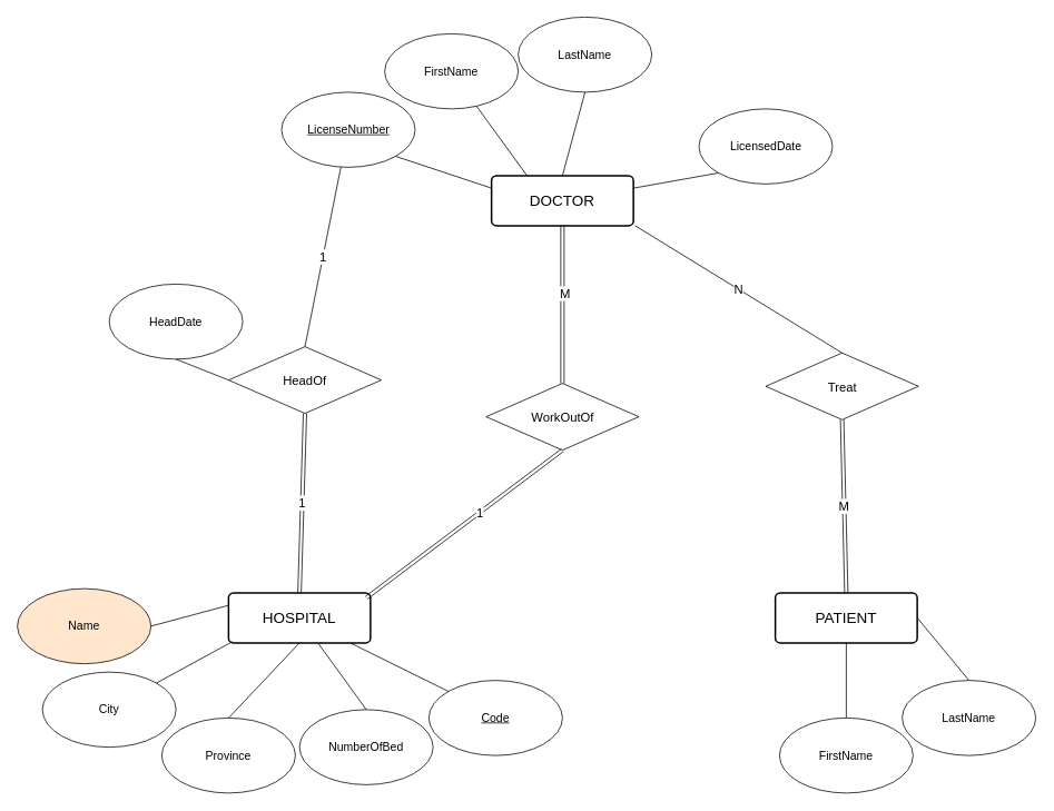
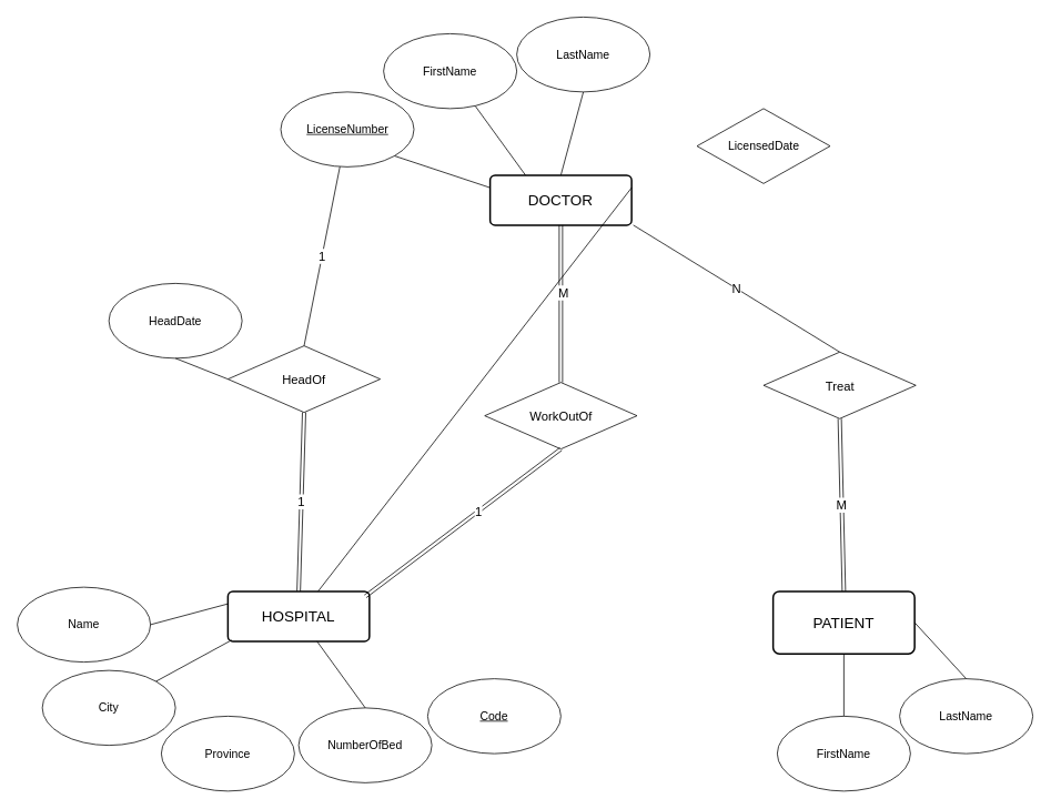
- <mxCell id="11" value="&lt;font style=&quot;font-size: 14px&quot;&gt;LicensedDate&lt;/font&gt;" parent="1" vertex="1" style="ellipse;whiteSpace=wrap;html=1;"><mxGeometry as="geometry" height="90" width="160" x="836.5" y="130" /></mxCell>
+ <mxCell id="11" value="&lt;font style=&quot;font-size: 14px&quot;&gt;LicensedDate&lt;/font&gt;" parent="1" vertex="1" style="rhombus;whiteSpace=wrap;html=1;"><mxGeometry as="geometry" height="90" width="160" x="836.5" y="130" /></mxCell>
- <mxCell id="12" source="2" value="" parent="1" style="endArrow=none;html=1;entryX=0;entryY=1;entryDx=0;entryDy=0;exitX=1;exitY=0.25;exitDx=0;exitDy=0;" edge="1" target="11"><mxGeometry as="geometry" height="50" width="50" relative="1"><mxPoint as="sourcePoint" x="878" y="230" /><mxPoint as="targetPoint" x="928" y="180" /></mxGeometry></mxCell>
+ <mxCell id="12" source="2" value="" parent="1" style="endArrow=none;html=1;exitX=1;exitY=0.25;exitDx=0;exitDy=0;" edge="1" target="3"><mxGeometry as="geometry" height="50" width="50" relative="1"><mxPoint as="sourcePoint" x="878" y="230" /><mxPoint as="targetPoint" x="928" y="180" /></mxGeometry></mxCell>
- <mxCell id="4" value="&lt;font style=&quot;font-size: 18px&quot;&gt;PATIENT&lt;/font&gt;" parent="1" vertex="1" style="strokeWidth=2;rounded=1;arcSize=10;whiteSpace=wrap;html=1;align=center;fontSize=14;"><mxGeometry as="geometry" height="60" width="170" x="928" y="710" /></mxCell>
+ <mxCell id="4" value="&lt;font style=&quot;font-size: 18px&quot;&gt;PATIENT&lt;/font&gt;" parent="1" vertex="1" style="strokeWidth=2;rounded=1;arcSize=10;whiteSpace=wrap;html=1;align=center;fontSize=14;"><mxGeometry x="928" y="710" as="geometry" height="75" width="170" /></mxCell>
- <mxCell id="17" value="&lt;font style=&quot;font-size: 14px&quot;&gt;Name&lt;/font&gt;" parent="1" vertex="1" style="ellipse;whiteSpace=wrap;html=1;fillColor=#ffe6cc;"><mxGeometry as="geometry" height="90" width="160" x="20" y="705" /></mxCell>
+ <mxCell id="17" value="&lt;font style=&quot;font-size: 14px&quot;&gt;Name&lt;/font&gt;" parent="1" vertex="1" style="ellipse;whiteSpace=wrap;html=1;"><mxGeometry as="geometry" height="90" width="160" x="20" y="705" /></mxCell>
- <mxCell id="26" source="3" value="" parent="1" style="endArrow=none;html=1;entryX=0;entryY=0;entryDx=0;entryDy=0;" edge="1" target="25"><mxGeometry as="geometry" height="50" width="50" relative="1"><mxPoint as="sourcePoint" x="470" y="810" /><mxPoint as="targetPoint" x="520" y="760" /></mxGeometry></mxCell>
- <mxCell id="22" source="21" value="" parent="1" style="endArrow=none;html=1;entryX=0.5;entryY=1;entryDx=0;entryDy=0;exitX=0.5;exitY=0;exitDx=0;exitDy=0;" edge="1" target="3"><mxGeometry as="geometry" height="50" width="50" relative="1"><mxPoint as="sourcePoint" x="350" y="830" /><mxPoint as="targetPoint" x="400" y="780" /></mxGeometry></mxCell>
